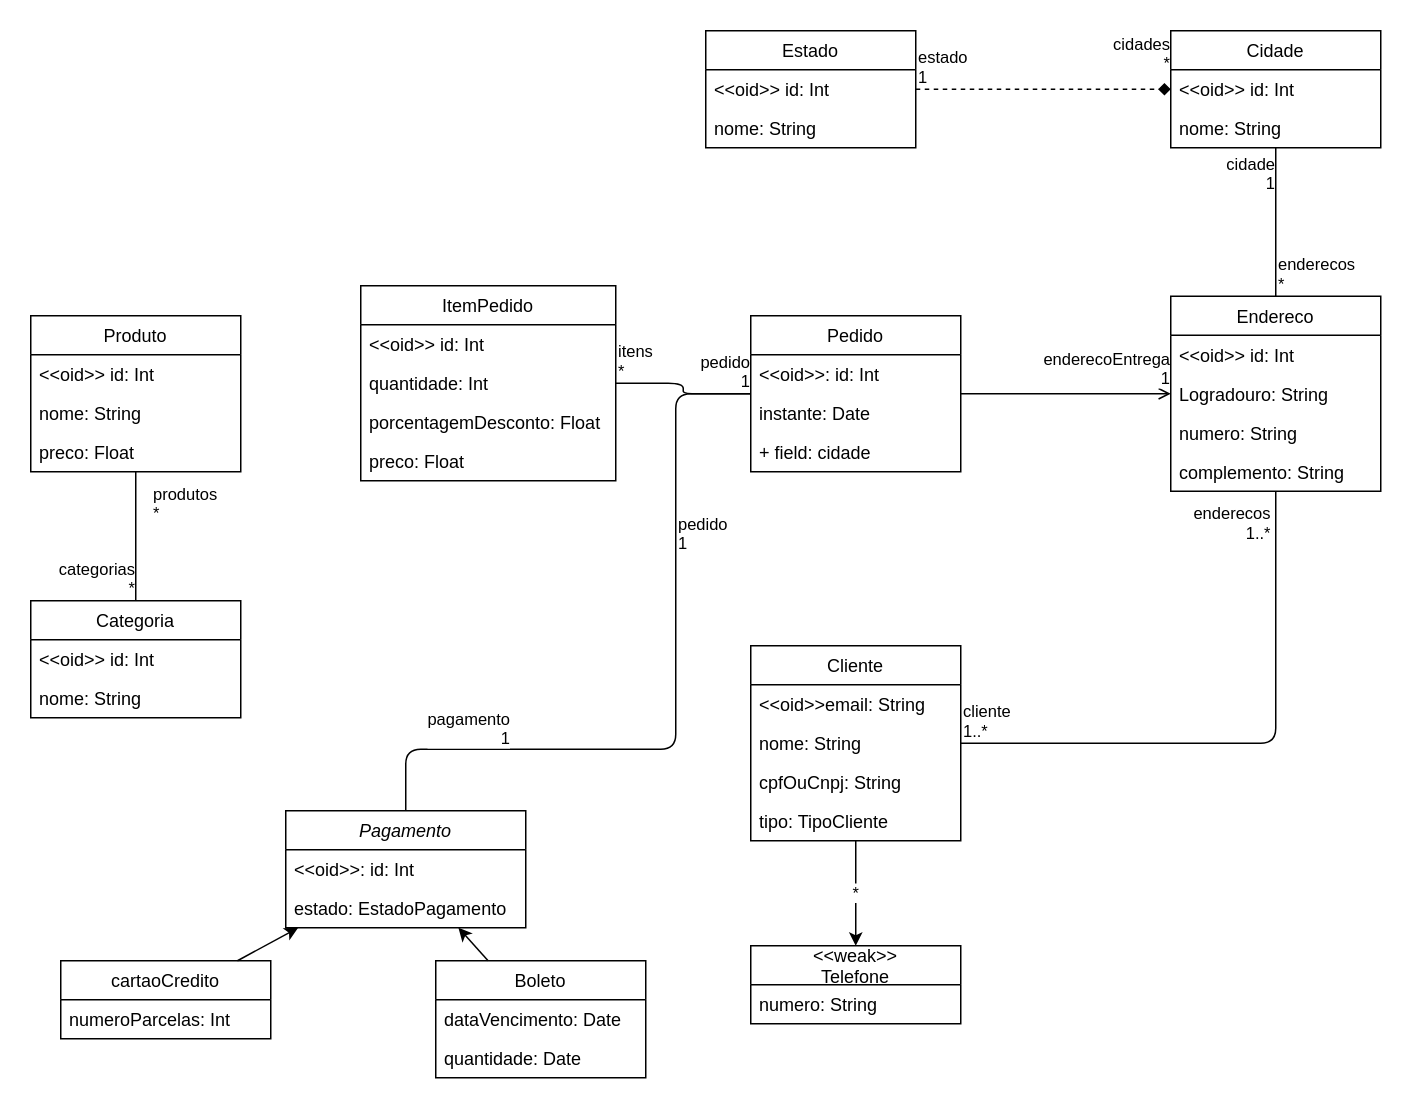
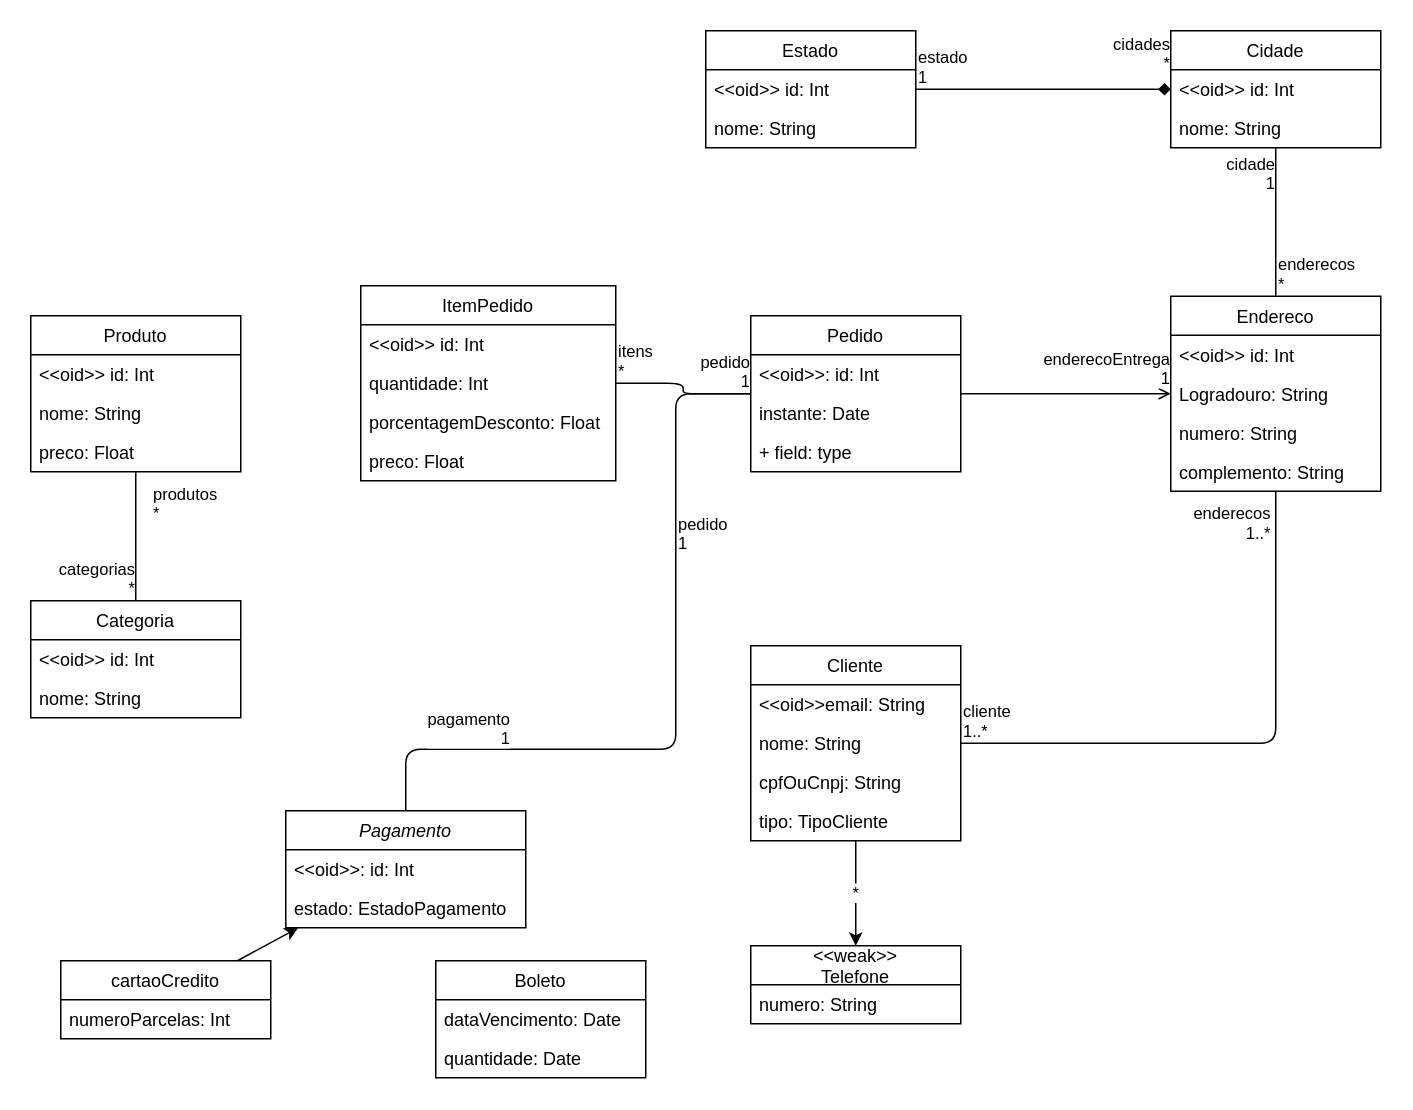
- <mxCell id="64" value="" style="endArrow=diamond;html=1;edgeStyle=orthogonalEdgeStyle;endFill=1;dashed=1;" edge="1" parent="1" source="55" target="52"><mxGeometry relative="1" as="geometry"><mxPoint x="490" y="210" as="sourcePoint" /><mxPoint x="650" y="210" as="targetPoint" /></mxGeometry></mxCell>
+ <mxCell id="64" value="" style="endArrow=diamond;html=1;edgeStyle=orthogonalEdgeStyle;endFill=1;" edge="1" parent="1" source="55" target="52"><mxGeometry relative="1" as="geometry"><mxPoint x="490" y="210" as="sourcePoint" /><mxPoint x="650" y="210" as="targetPoint" /></mxGeometry></mxCell>
- <mxCell id="5" value="+ field: cidade" style="text;strokeColor=none;fillColor=none;align=left;verticalAlign=top;spacingLeft=4;spacingRight=4;overflow=hidden;rotatable=0;points=[[0,0.5],[1,0.5]];portConstraint=eastwest;" vertex="1" parent="2"><mxGeometry y="78" width="140" height="26" as="geometry" /></mxCell>
+ <mxCell id="5" value="+ field: type" style="text;strokeColor=none;fillColor=none;align=left;verticalAlign=top;spacingLeft=4;spacingRight=4;overflow=hidden;rotatable=0;points=[[0,0.5],[1,0.5]];portConstraint=eastwest;" vertex="1" parent="2"><mxGeometry y="78" width="140" height="26" as="geometry" /></mxCell>
- <mxCell id="40" value="" style="edgeStyle=none;html=1;" edge="1" parent="1" source="41" target="25"><mxGeometry relative="1" as="geometry"><mxPoint x="440" y="718" as="targetPoint" /></mxGeometry></mxCell>
